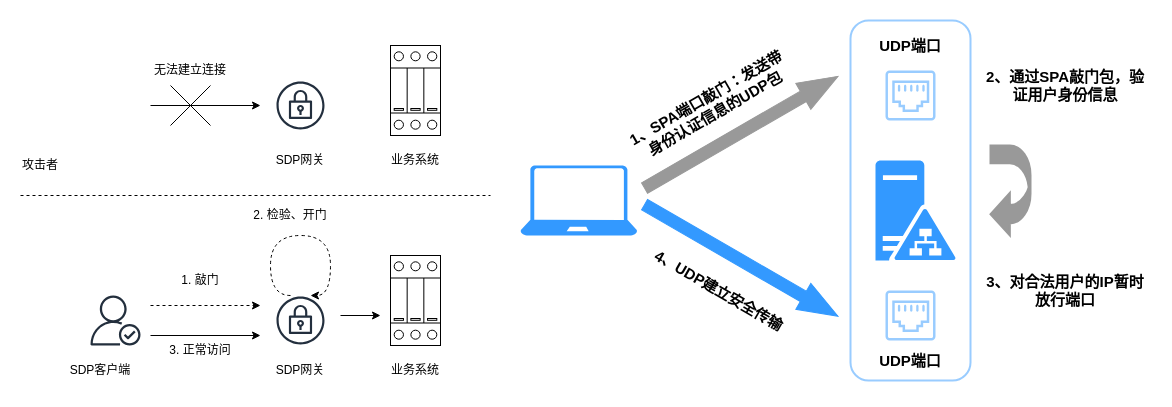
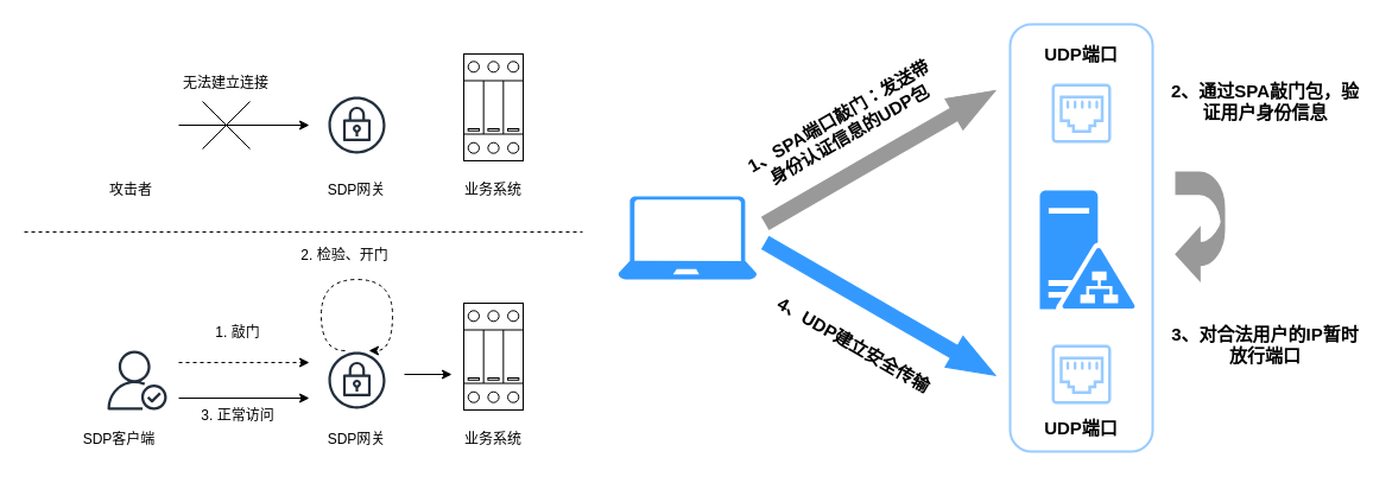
- <mxCell id="2" value="攻击者" style="text;html=1;align=center;verticalAlign=middle;whiteSpace=wrap;rounded=0;" vertex="1" parent="1"><mxGeometry x="10" y="150" width="60" height="30" as="geometry" /></mxCell>
+ <mxCell id="2" value="攻击者" style="text;html=1;align=center;verticalAlign=middle;whiteSpace=wrap;rounded=0;" vertex="1" parent="1"><mxGeometry x="80" y="145" width="60" height="30" as="geometry" /></mxCell>
